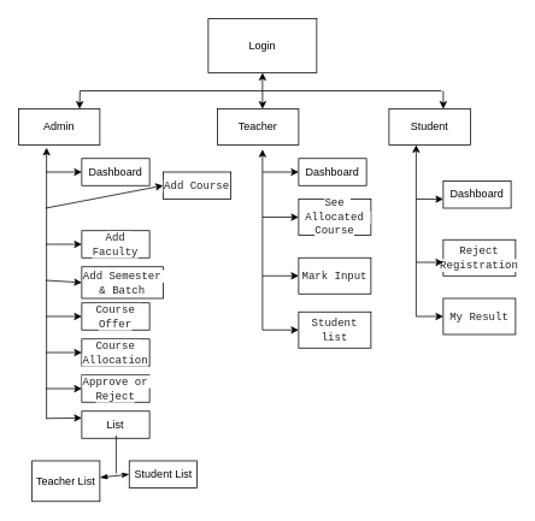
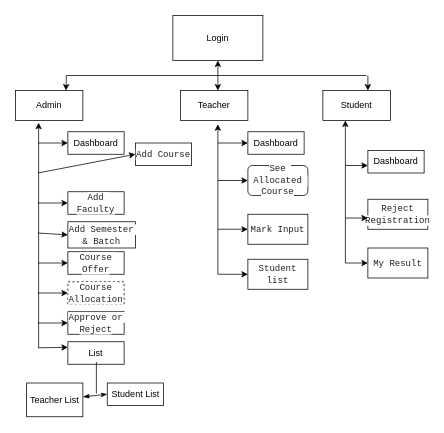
- <mxCell id="32" value="&lt;span style=&quot;color: rgb(34 , 34 , 34) ; font-family: &amp;#34;consolas&amp;#34; , &amp;#34;lucida console&amp;#34; , &amp;#34;courier new&amp;#34; , monospace ; text-align: left ; white-space: pre-wrap ; background-color: rgb(255 , 255 , 255)&quot;&gt;See Allocated Course&lt;/span&gt;" style="rounded=0;whiteSpace=wrap;html=1;" vertex="1" parent="1"><mxGeometry x="330" y="220" width="80" height="40" as="geometry" /></mxCell>
+ <mxCell id="32" value="&lt;span style=&quot;color: rgb(34 , 34 , 34) ; font-family: &amp;#34;consolas&amp;#34; , &amp;#34;lucida console&amp;#34; , &amp;#34;courier new&amp;#34; , monospace ; text-align: left ; white-space: pre-wrap ; background-color: rgb(255 , 255 , 255)&quot;&gt;See Allocated Course&lt;/span&gt;" style="whiteSpace=wrap;html=1;rounded=1;" vertex="1" parent="1"><mxGeometry x="330" y="220" width="80" height="40" as="geometry" /></mxCell>
- <mxCell id="15" value="&lt;span style=&quot;color: rgb(34 , 34 , 34) ; font-family: &amp;#34;consolas&amp;#34; , &amp;#34;lucida console&amp;#34; , &amp;#34;courier new&amp;#34; , monospace ; text-align: left ; white-space: pre-wrap ; background-color: rgb(255 , 255 , 255)&quot;&gt;Course Allocation&lt;/span&gt;" style="rounded=0;whiteSpace=wrap;html=1;" vertex="1" parent="1"><mxGeometry x="90" y="375" width="75" height="30" as="geometry" /></mxCell>
+ <mxCell id="15" value="&lt;span style=&quot;color: rgb(34 , 34 , 34) ; font-family: &amp;#34;consolas&amp;#34; , &amp;#34;lucida console&amp;#34; , &amp;#34;courier new&amp;#34; , monospace ; text-align: left ; white-space: pre-wrap ; background-color: rgb(255 , 255 , 255)&quot;&gt;Course Allocation&lt;/span&gt;" style="rounded=0;whiteSpace=wrap;html=1;dashed=1;" vertex="1" parent="1"><mxGeometry x="90" y="375" width="75" height="30" as="geometry" /></mxCell>
